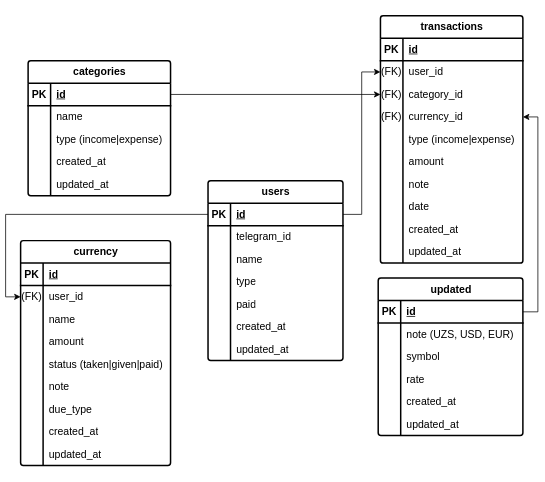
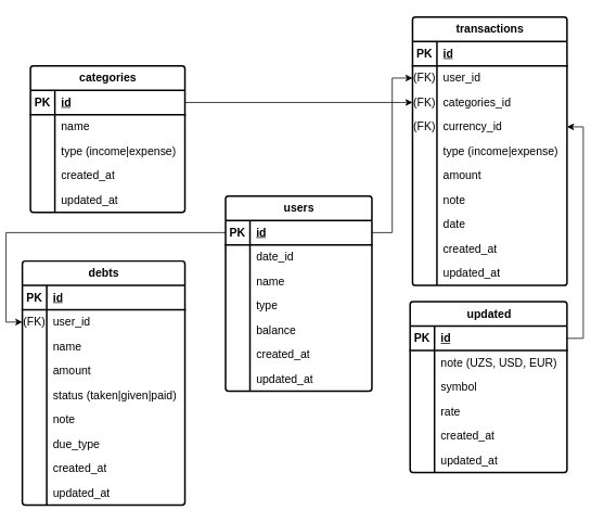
- <mxCell id="58" value="category_id&amp;nbsp;" style="shape=partialRectangle;connectable=0;fillColor=none;top=0;left=0;bottom=0;right=0;align=left;spacingLeft=6;overflow=hidden;whiteSpace=wrap;html=1;rounded=1;shadow=0;dashed=0;strokeColor=default;strokeWidth=2;verticalAlign=middle;arcSize=4;fontFamily=Helvetica;fontSize=14;fontColor=default;fontStyle=0;horizontal=1;" vertex="1" parent="56"><mxGeometry x="30" width="160" height="30" as="geometry"><mxRectangle width="160" height="30" as="alternateBounds" /></mxGeometry></mxCell>
+ <mxCell id="58" value="categories_id&amp;nbsp;" style="shape=partialRectangle;connectable=0;fillColor=none;top=0;left=0;bottom=0;right=0;align=left;spacingLeft=6;overflow=hidden;whiteSpace=wrap;html=1;rounded=1;shadow=0;dashed=0;strokeColor=default;strokeWidth=2;verticalAlign=middle;arcSize=4;fontFamily=Helvetica;fontSize=14;fontColor=default;fontStyle=0;horizontal=1;" vertex="1" parent="56"><mxGeometry x="30" width="160" height="30" as="geometry"><mxRectangle width="160" height="30" as="alternateBounds" /></mxGeometry></mxCell>
- <mxCell id="102" value="telegram_id" style="shape=partialRectangle;connectable=0;fillColor=none;top=0;left=0;bottom=0;right=0;align=left;spacingLeft=6;overflow=hidden;whiteSpace=wrap;html=1;rounded=1;shadow=0;dashed=0;strokeColor=default;strokeWidth=2;verticalAlign=middle;arcSize=4;fontFamily=Helvetica;fontSize=14;fontColor=default;fontStyle=0;horizontal=1;" vertex="1" parent="100"><mxGeometry x="30" width="150" height="30" as="geometry"><mxRectangle width="150" height="30" as="alternateBounds" /></mxGeometry></mxCell>
+ <mxCell id="102" value="date_id" style="shape=partialRectangle;connectable=0;fillColor=none;top=0;left=0;bottom=0;right=0;align=left;spacingLeft=6;overflow=hidden;whiteSpace=wrap;html=1;rounded=1;shadow=0;dashed=0;strokeColor=default;strokeWidth=2;verticalAlign=middle;arcSize=4;fontFamily=Helvetica;fontSize=14;fontColor=default;fontStyle=0;horizontal=1;" vertex="1" parent="100"><mxGeometry x="30" width="150" height="30" as="geometry"><mxRectangle width="150" height="30" as="alternateBounds" /></mxGeometry></mxCell>
- <mxCell id="21" value="currency" style="shape=table;startSize=30;container=1;collapsible=1;childLayout=tableLayout;fixedRows=1;rowLines=0;fontStyle=1;align=center;resizeLast=1;html=1;rounded=1;shadow=0;dashed=0;strokeColor=default;strokeWidth=2;verticalAlign=middle;arcSize=4;fontFamily=Helvetica;fontSize=14;fontColor=default;horizontal=1;fillColor=default;" vertex="1" parent="1"><mxGeometry x="20" y="320" width="200" height="300" as="geometry" /></mxCell>
+ <mxCell id="21" value="debts" style="shape=table;startSize=30;container=1;collapsible=1;childLayout=tableLayout;fixedRows=1;rowLines=0;fontStyle=1;align=center;resizeLast=1;html=1;rounded=1;shadow=0;dashed=0;strokeColor=default;strokeWidth=2;verticalAlign=middle;arcSize=4;fontFamily=Helvetica;fontSize=14;fontColor=default;horizontal=1;fillColor=default;" vertex="1" parent="1"><mxGeometry x="20" y="320" width="200" height="300" as="geometry" /></mxCell>
- <mxCell id="111" value="paid" style="shape=partialRectangle;connectable=0;fillColor=none;top=0;left=0;bottom=0;right=0;align=left;spacingLeft=6;overflow=hidden;whiteSpace=wrap;html=1;rounded=1;shadow=0;dashed=0;strokeColor=default;strokeWidth=2;verticalAlign=middle;arcSize=4;fontFamily=Helvetica;fontSize=14;fontColor=default;fontStyle=0;horizontal=1;" vertex="1" parent="109"><mxGeometry x="30" width="150" height="30" as="geometry"><mxRectangle width="150" height="30" as="alternateBounds" /></mxGeometry></mxCell>
+ <mxCell id="111" value="balance" style="shape=partialRectangle;connectable=0;fillColor=none;top=0;left=0;bottom=0;right=0;align=left;spacingLeft=6;overflow=hidden;whiteSpace=wrap;html=1;rounded=1;shadow=0;dashed=0;strokeColor=default;strokeWidth=2;verticalAlign=middle;arcSize=4;fontFamily=Helvetica;fontSize=14;fontColor=default;fontStyle=0;horizontal=1;" vertex="1" parent="109"><mxGeometry x="30" width="150" height="30" as="geometry"><mxRectangle width="150" height="30" as="alternateBounds" /></mxGeometry></mxCell>
